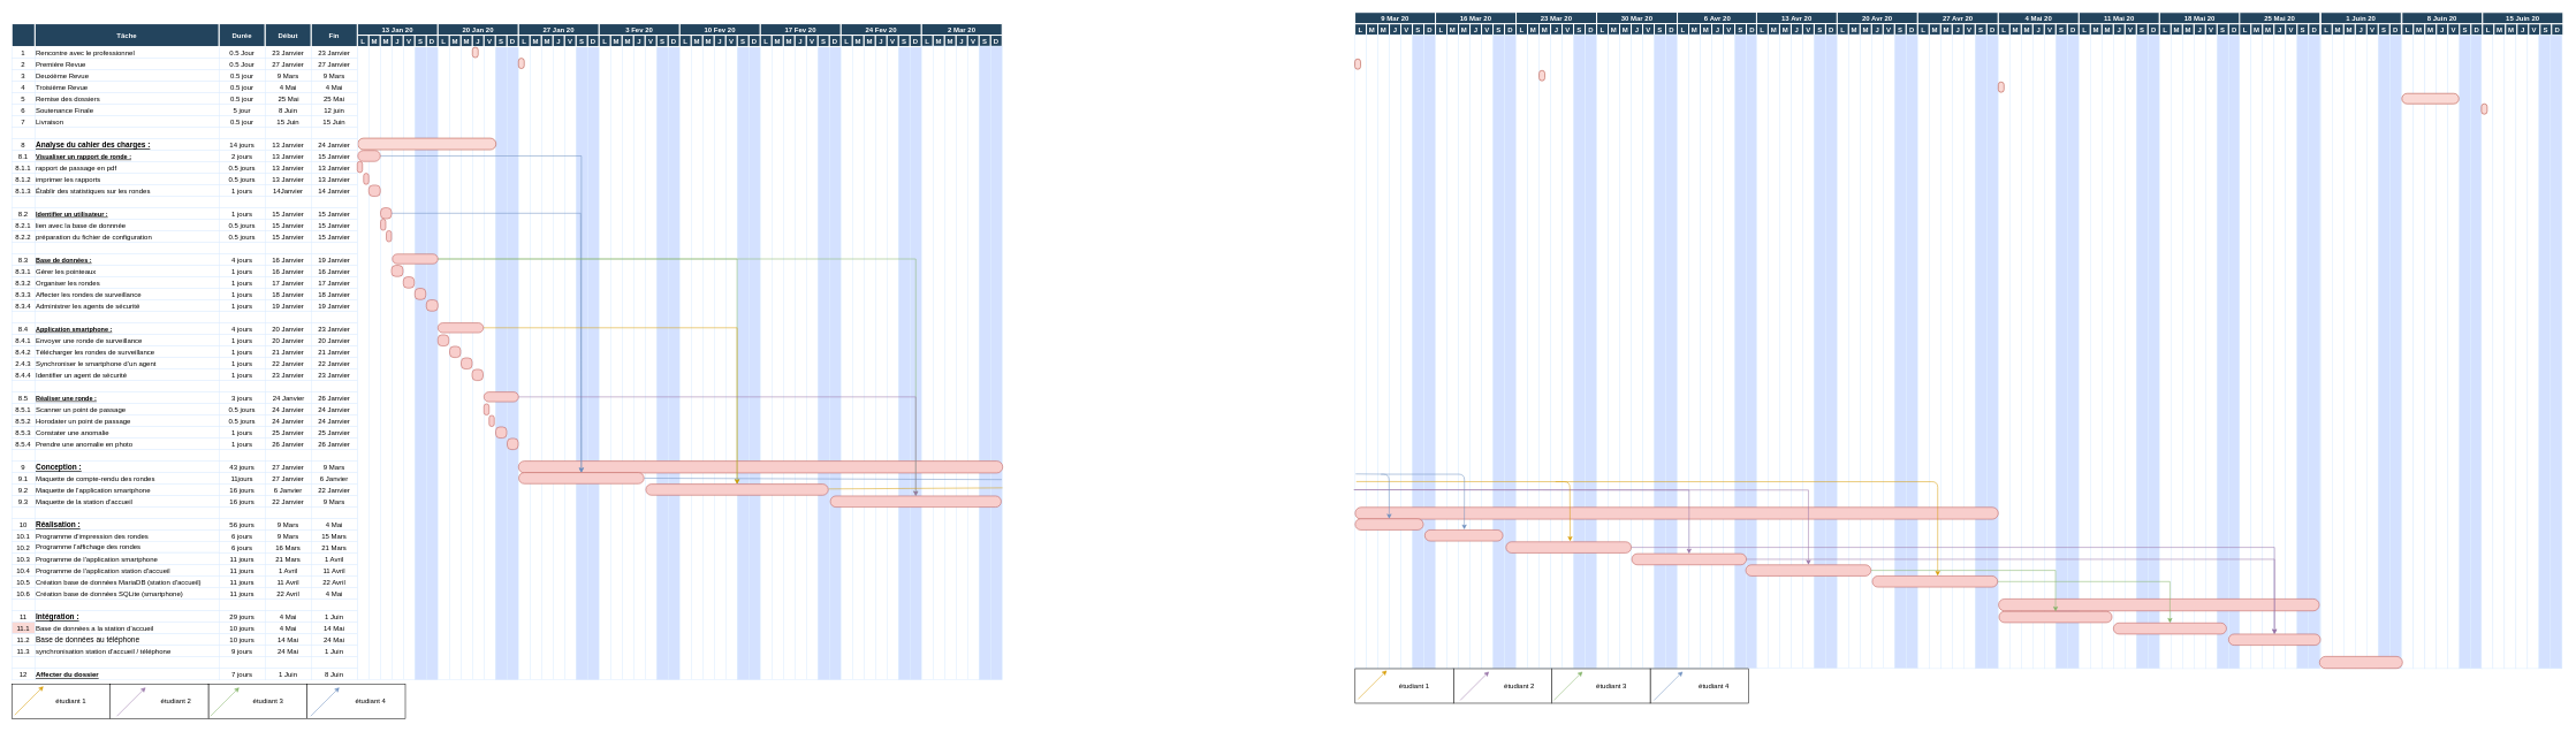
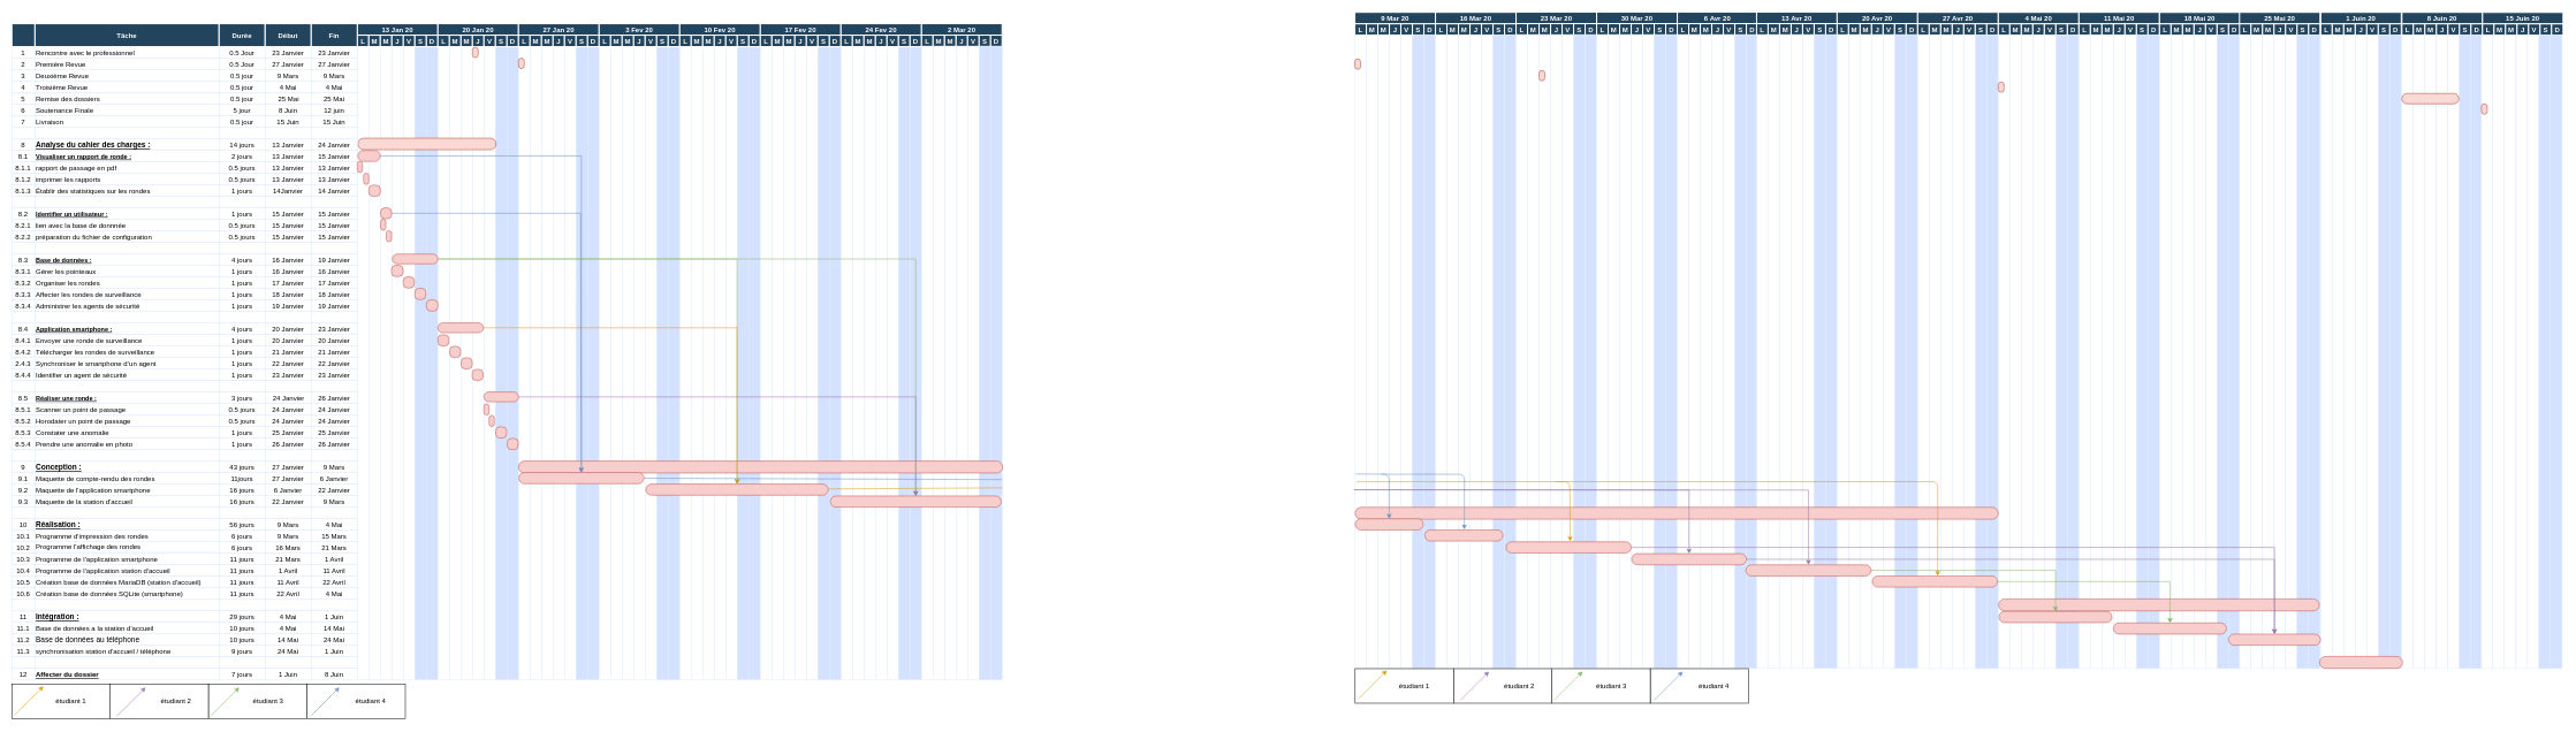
- <mxCell id="603" value="11" style="strokeColor=#DEEDFF" parent="1" vertex="1"><mxGeometry x="20" y="1060.21" width="40" height="20" as="geometry" /></mxCell>
+ <mxCell id="603" value="11" style="strokeColor=#DEEDFF;rounded=1;" parent="1" vertex="1"><mxGeometry x="20" y="1060.21" width="40" height="20" as="geometry" /></mxCell>
- <mxCell id="608" value="11.1" style="strokeColor=#DEEDFF;fillColor=#fad9d5;" parent="1" vertex="1"><mxGeometry x="20" y="1080.21" width="40" height="20" as="geometry" /></mxCell>
+ <mxCell id="608" value="11.1" style="strokeColor=#DEEDFF" parent="1" vertex="1"><mxGeometry x="20" y="1080.21" width="40" height="20" as="geometry" /></mxCell>
